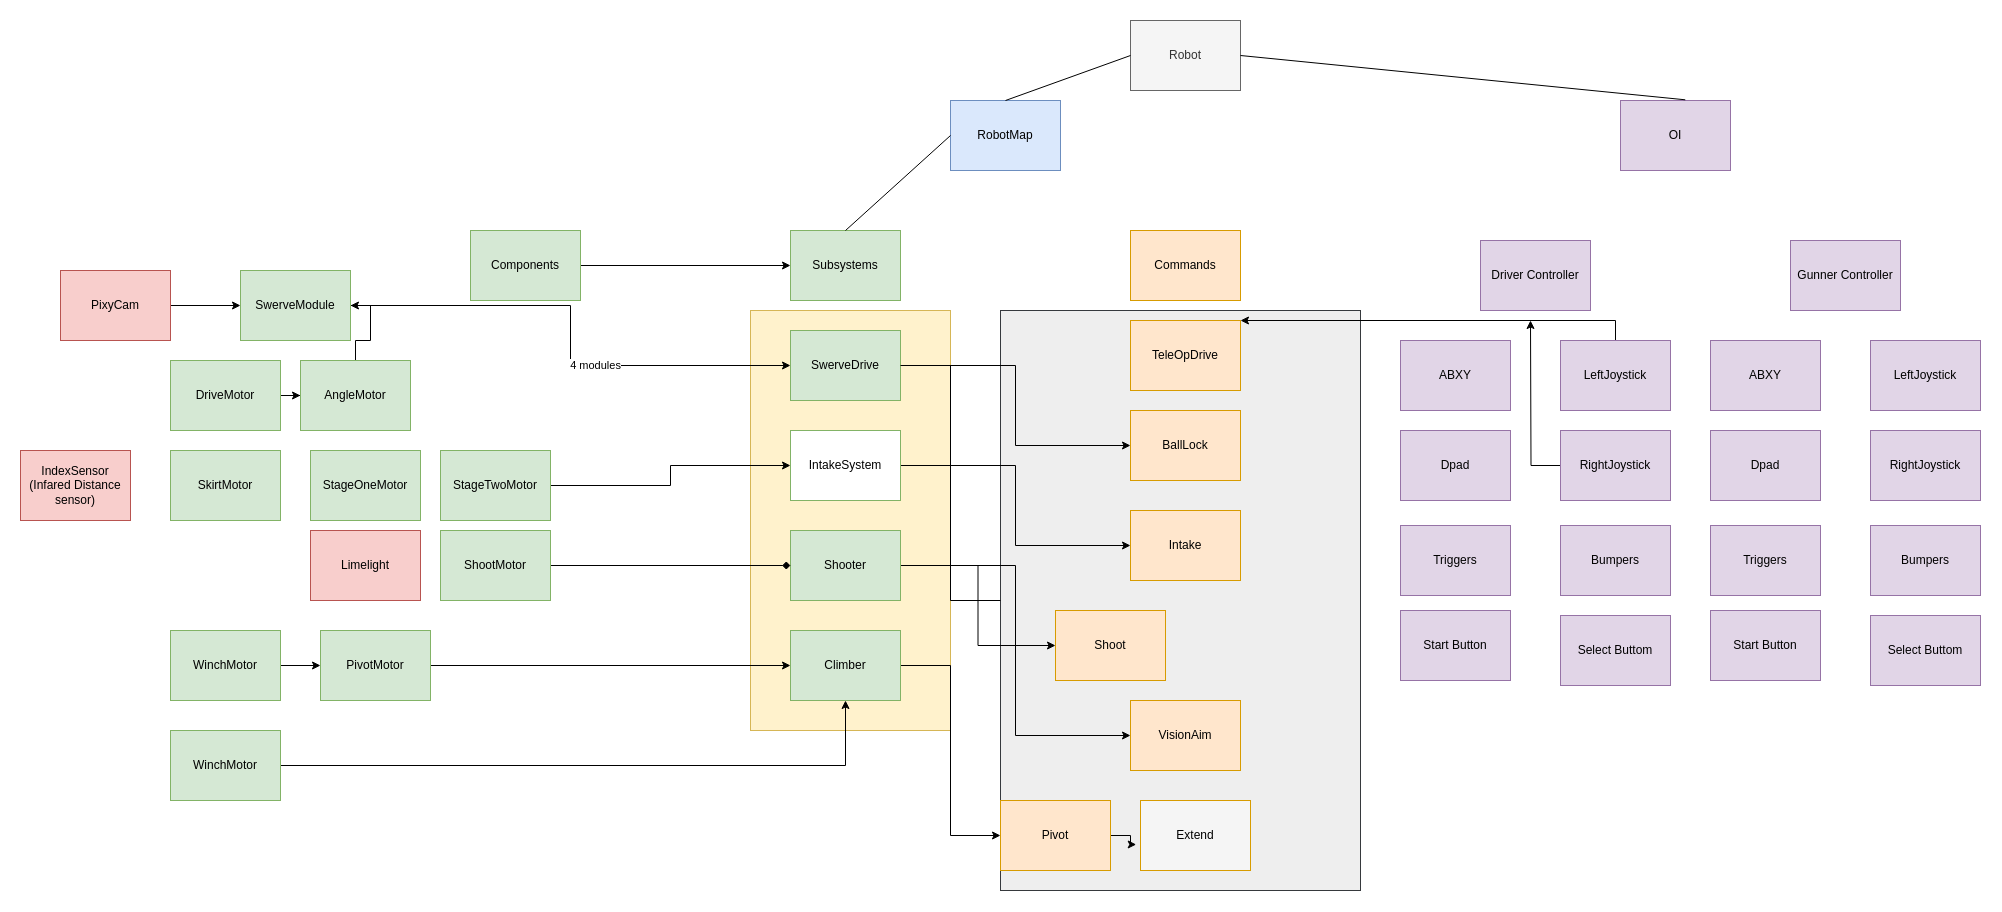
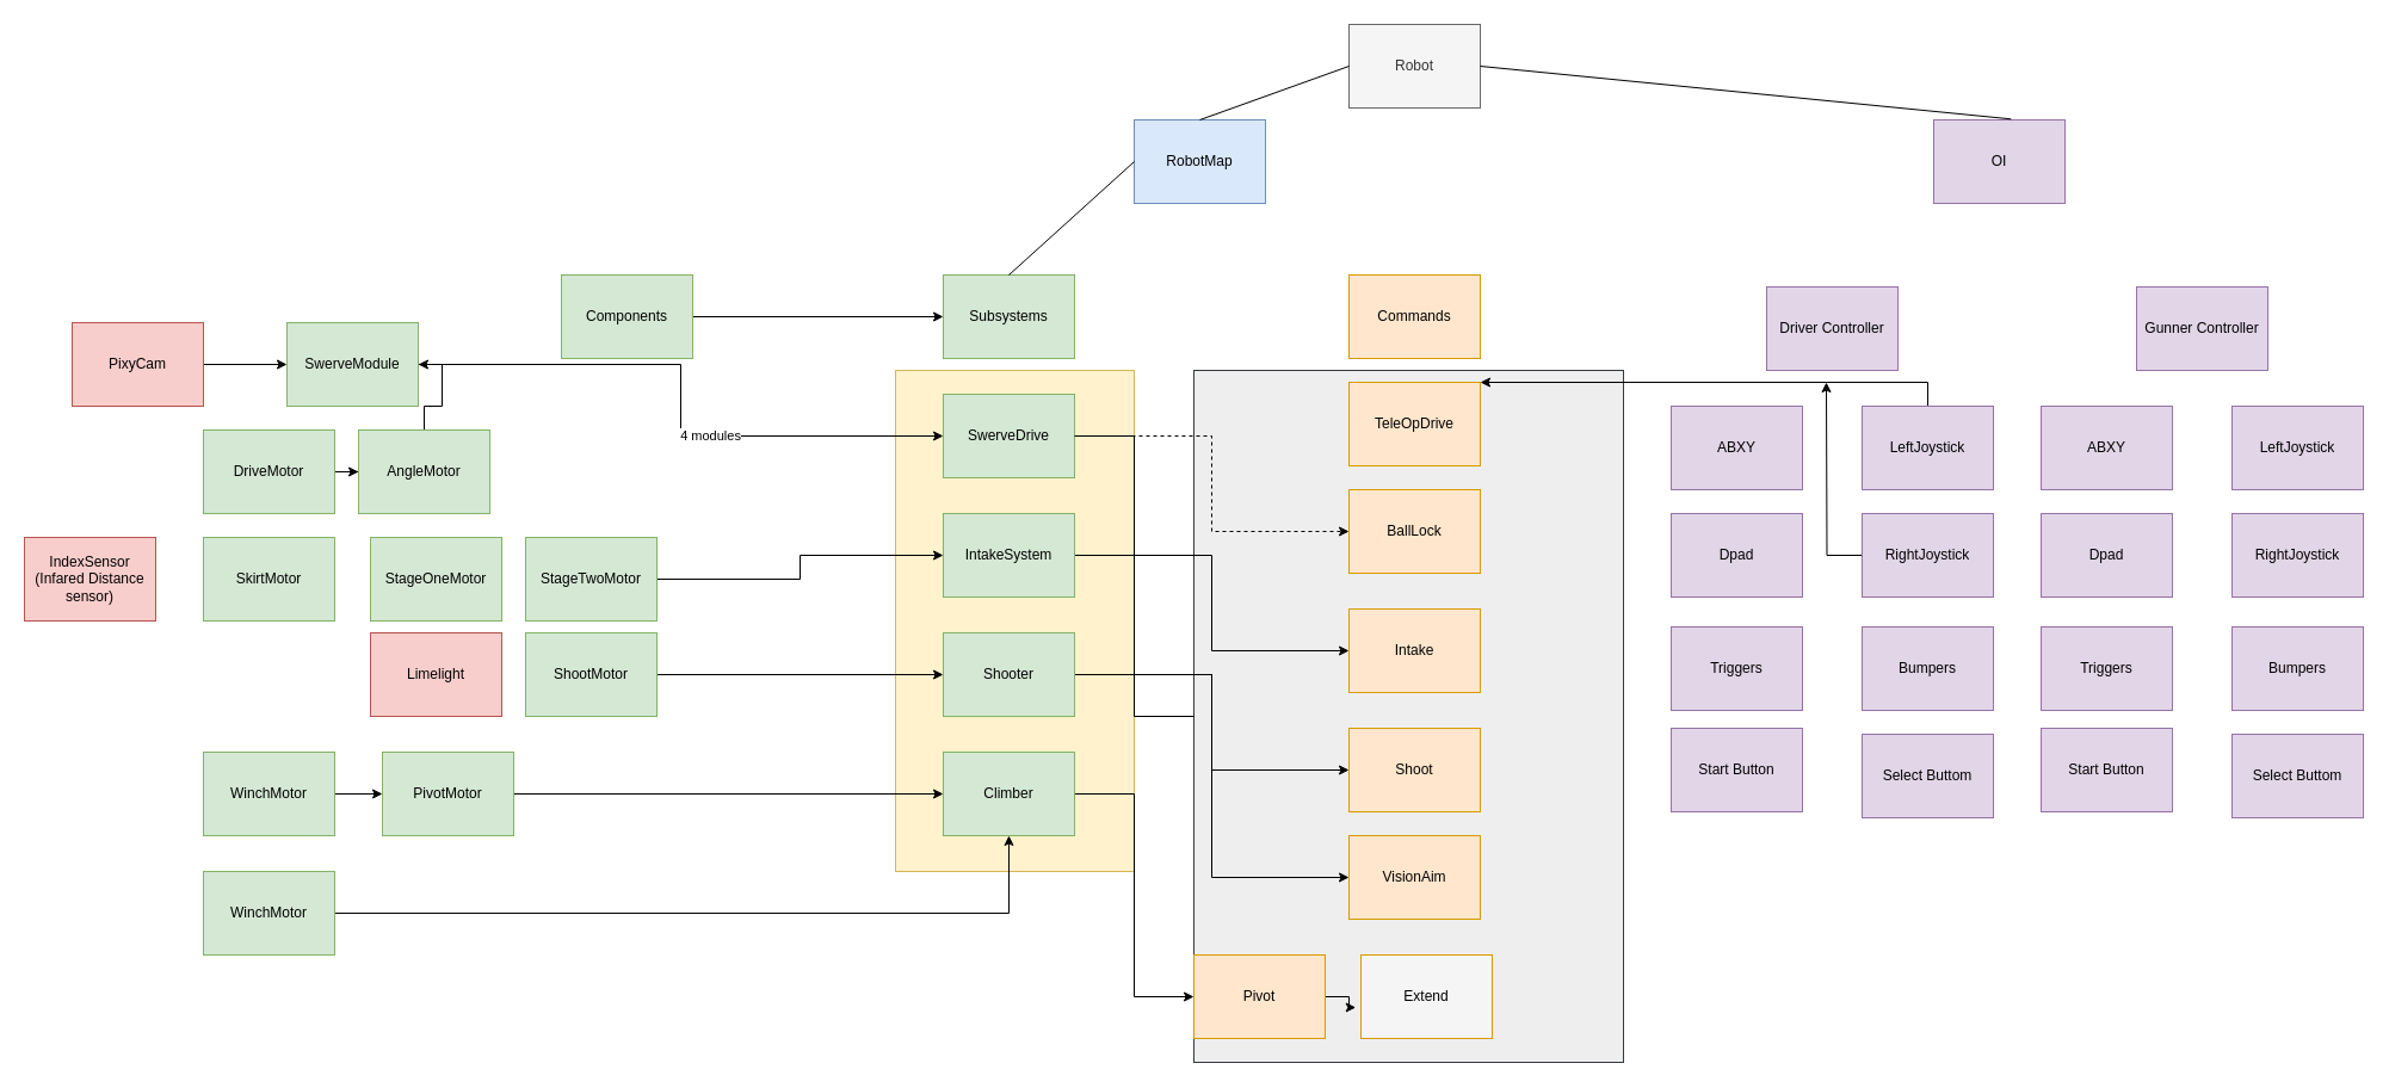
- <mxCell id="16" style="edgeStyle=orthogonalEdgeStyle;rounded=0;orthogonalLoop=1;jettySize=auto;html=1;entryX=0;entryY=0.5;entryDx=0;entryDy=0;" edge="1" parent="1" source="17" target="49"><mxGeometry relative="1" as="geometry" /></mxCell>
+ <mxCell id="16" style="edgeStyle=orthogonalEdgeStyle;rounded=0;orthogonalLoop=1;jettySize=auto;html=1;entryX=0;entryY=0.5;entryDx=0;entryDy=0;dashed=1;" edge="1" parent="1" source="17" target="49"><mxGeometry relative="1" as="geometry" /></mxCell>
- <mxCell id="22" value="IntakeSystem" style="rounded=0;whiteSpace=wrap;html=1;fillColor=#ffffff;strokeColor=#82b366;" vertex="1" parent="1"><mxGeometry x="790" y="430" width="110" height="70" as="geometry" /></mxCell>
+ <mxCell id="22" value="IntakeSystem" style="rounded=0;whiteSpace=wrap;html=1;fillColor=#d5e8d4;strokeColor=#82b366;" vertex="1" parent="1"><mxGeometry x="790" y="430" width="110" height="70" as="geometry" /></mxCell>
- <mxCell id="37" style="edgeStyle=orthogonalEdgeStyle;rounded=0;orthogonalLoop=1;jettySize=auto;html=1;entryX=0;entryY=0.5;entryDx=0;entryDy=0;endArrow=diamond;" edge="1" parent="1" source="38" target="20"><mxGeometry relative="1" as="geometry" /></mxCell>
+ <mxCell id="37" style="edgeStyle=orthogonalEdgeStyle;rounded=0;orthogonalLoop=1;jettySize=auto;html=1;entryX=0;entryY=0.5;entryDx=0;entryDy=0;" edge="1" parent="1" source="38" target="20"><mxGeometry relative="1" as="geometry" /></mxCell>
- <mxCell id="51" value="Shoot" style="rounded=0;whiteSpace=wrap;html=1;fillColor=#ffe6cc;strokeColor=#d79b00;" vertex="1" parent="1"><mxGeometry x="1055" y="610" width="110" height="70" as="geometry" /></mxCell>
+ <mxCell id="51" value="Shoot" style="rounded=0;whiteSpace=wrap;html=1;fillColor=#ffe6cc;strokeColor=#d79b00;" vertex="1" parent="1"><mxGeometry x="1130" y="610" width="110" height="70" as="geometry" /></mxCell>
